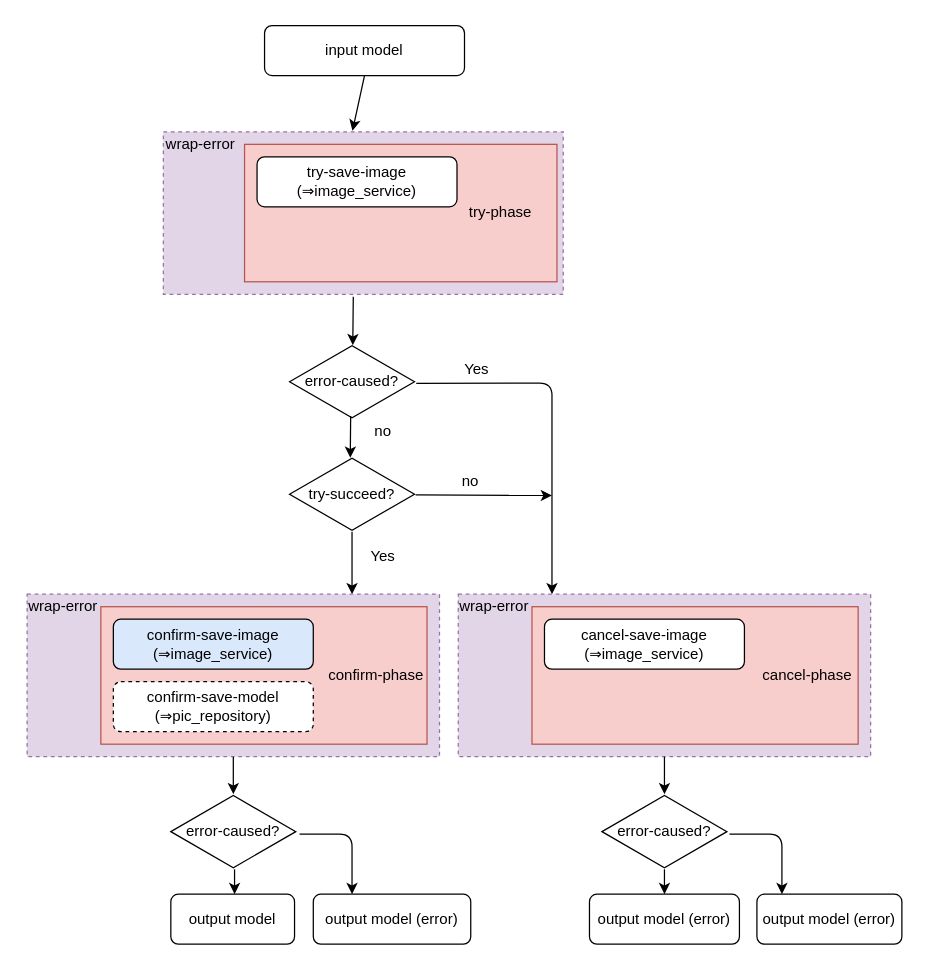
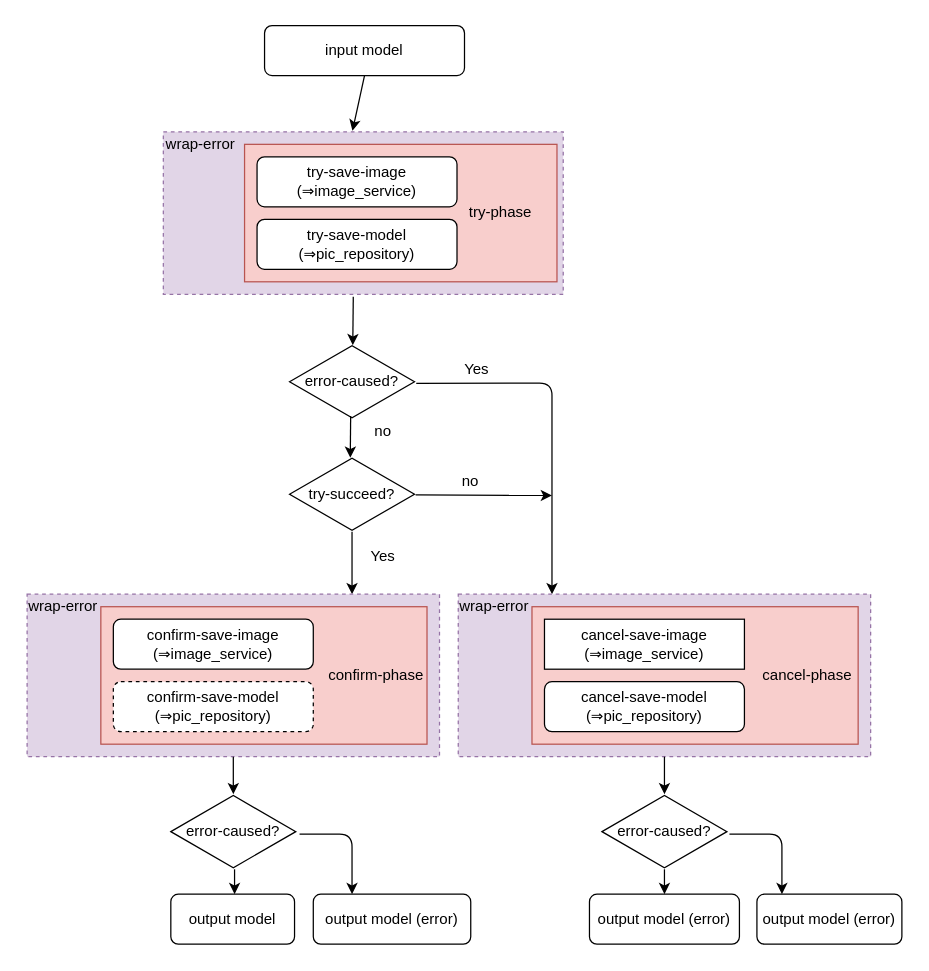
+ <mxCell id="6" value="try-save-model&lt;br&gt;(⇒pic_repository)" style="rounded=1;whiteSpace=wrap;html=1;" vertex="1" parent="1"><mxGeometry x="205" y="175" width="160" height="40" as="geometry" /></mxCell>
- <mxCell id="22" value="confirm-save-image&lt;br&gt;(⇒image_service)" style="rounded=1;whiteSpace=wrap;html=1;fillColor=#dae8fc;" vertex="1" parent="1"><mxGeometry x="90" y="495" width="160" height="40" as="geometry" /></mxCell>
+ <mxCell id="22" value="confirm-save-image&lt;br&gt;(⇒image_service)" style="rounded=1;whiteSpace=wrap;html=1;" vertex="1" parent="1"><mxGeometry x="90" y="495" width="160" height="40" as="geometry" /></mxCell>
- <mxCell id="28" value="cancel-save-image&lt;br&gt;(⇒image_service)" style="rounded=1;whiteSpace=wrap;html=1;" vertex="1" parent="1"><mxGeometry x="435" y="495" width="160" height="40" as="geometry" /></mxCell>
+ <mxCell id="28" value="cancel-save-image&lt;br&gt;(⇒image_service)" style="whiteSpace=wrap;html=1;rounded=0;" vertex="1" parent="1"><mxGeometry x="435" y="495" width="160" height="40" as="geometry" /></mxCell>
+ <mxCell id="29" value="cancel-save-model&lt;br&gt;(⇒pic_repository)" style="rounded=1;whiteSpace=wrap;html=1;" vertex="1" parent="1"><mxGeometry x="435" y="545" width="160" height="40" as="geometry" /></mxCell>
